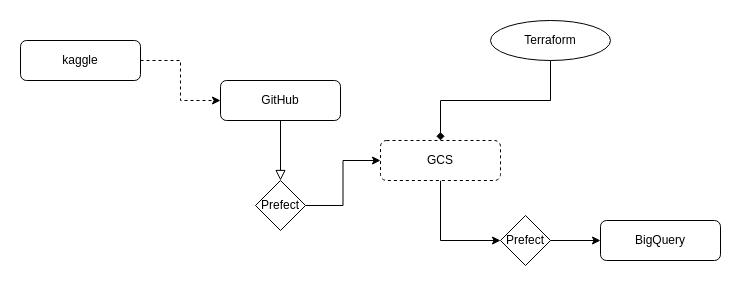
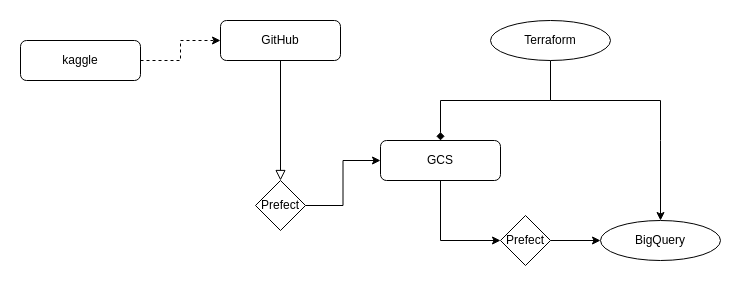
- <mxCell id="3" value="GitHub" style="rounded=1;whiteSpace=wrap;html=1;fontSize=12;glass=0;strokeWidth=1;shadow=0;" parent="1" vertex="1"><mxGeometry x="220" y="80" width="120" height="40" as="geometry" /></mxCell>
+ <mxCell id="3" value="GitHub" style="rounded=1;whiteSpace=wrap;html=1;fontSize=12;glass=0;strokeWidth=1;shadow=0;" parent="1" vertex="1"><mxGeometry x="220" y="20" width="120" height="40" as="geometry" /></mxCell>
+ <mxCell id="9" style="edgeStyle=orthogonalEdgeStyle;rounded=0;orthogonalLoop=1;jettySize=auto;html=1;entryX=0.5;entryY=0;entryDx=0;entryDy=0;" edge="1" parent="1" source="10" target="11"><mxGeometry relative="1" as="geometry"><mxPoint x="660" y="140" as="targetPoint" /><Array as="points"><mxPoint x="550" y="100" /><mxPoint x="660" y="100" /><mxPoint x="660" y="140" /></Array></mxGeometry></mxCell>
- <mxCell id="7" value="GCS" style="rounded=1;whiteSpace=wrap;html=1;fontSize=12;glass=0;strokeWidth=1;shadow=0;dashed=1;" vertex="1" parent="1"><mxGeometry x="380" y="140" width="120" height="40" as="geometry" /></mxCell>
+ <mxCell id="7" value="GCS" style="rounded=1;whiteSpace=wrap;html=1;fontSize=12;glass=0;strokeWidth=1;shadow=0;" vertex="1" parent="1"><mxGeometry x="380" y="140" width="120" height="40" as="geometry" /></mxCell>
- <mxCell id="11" value="BigQuery" style="rounded=1;whiteSpace=wrap;html=1;fontSize=12;glass=0;strokeWidth=1;shadow=0;" vertex="1" parent="1"><mxGeometry x="600" y="220" width="120" height="40" as="geometry" /></mxCell>
+ <mxCell id="11" value="BigQuery" style="ellipse;whiteSpace=wrap;html=1;fontSize=12;glass=0;strokeWidth=1;shadow=0;" vertex="1" parent="1"><mxGeometry x="600" y="220" width="120" height="40" as="geometry" /></mxCell>
